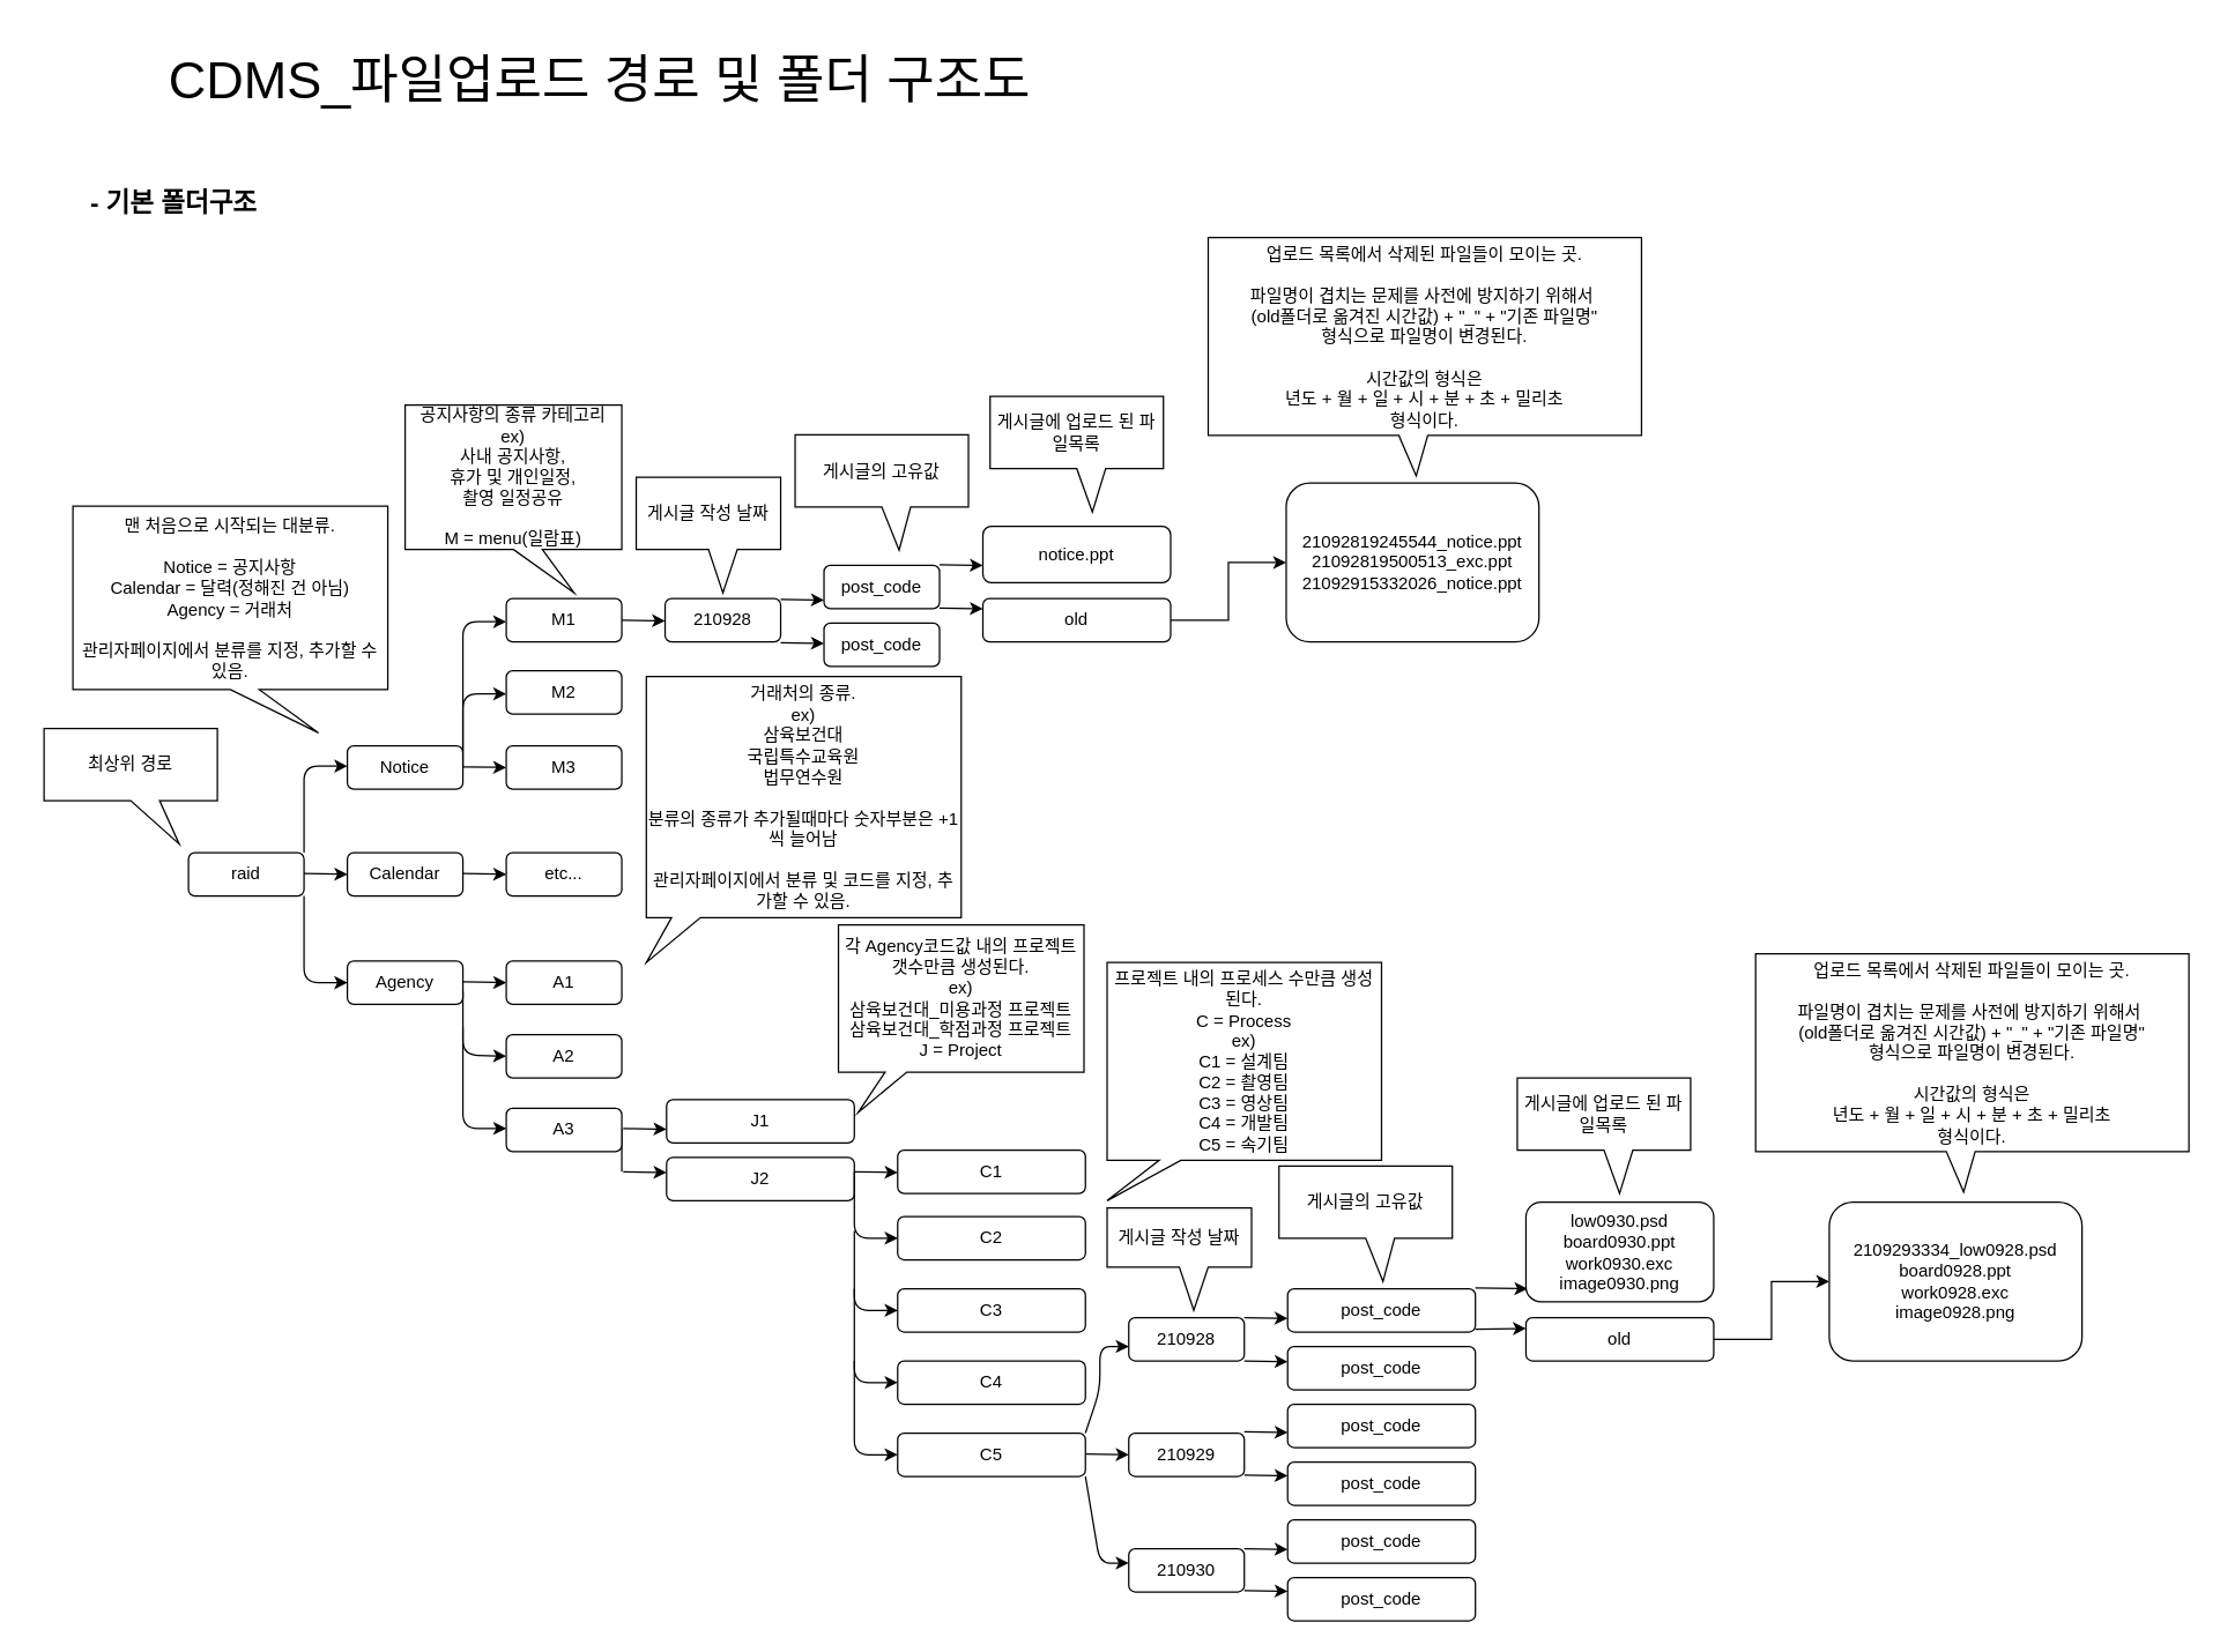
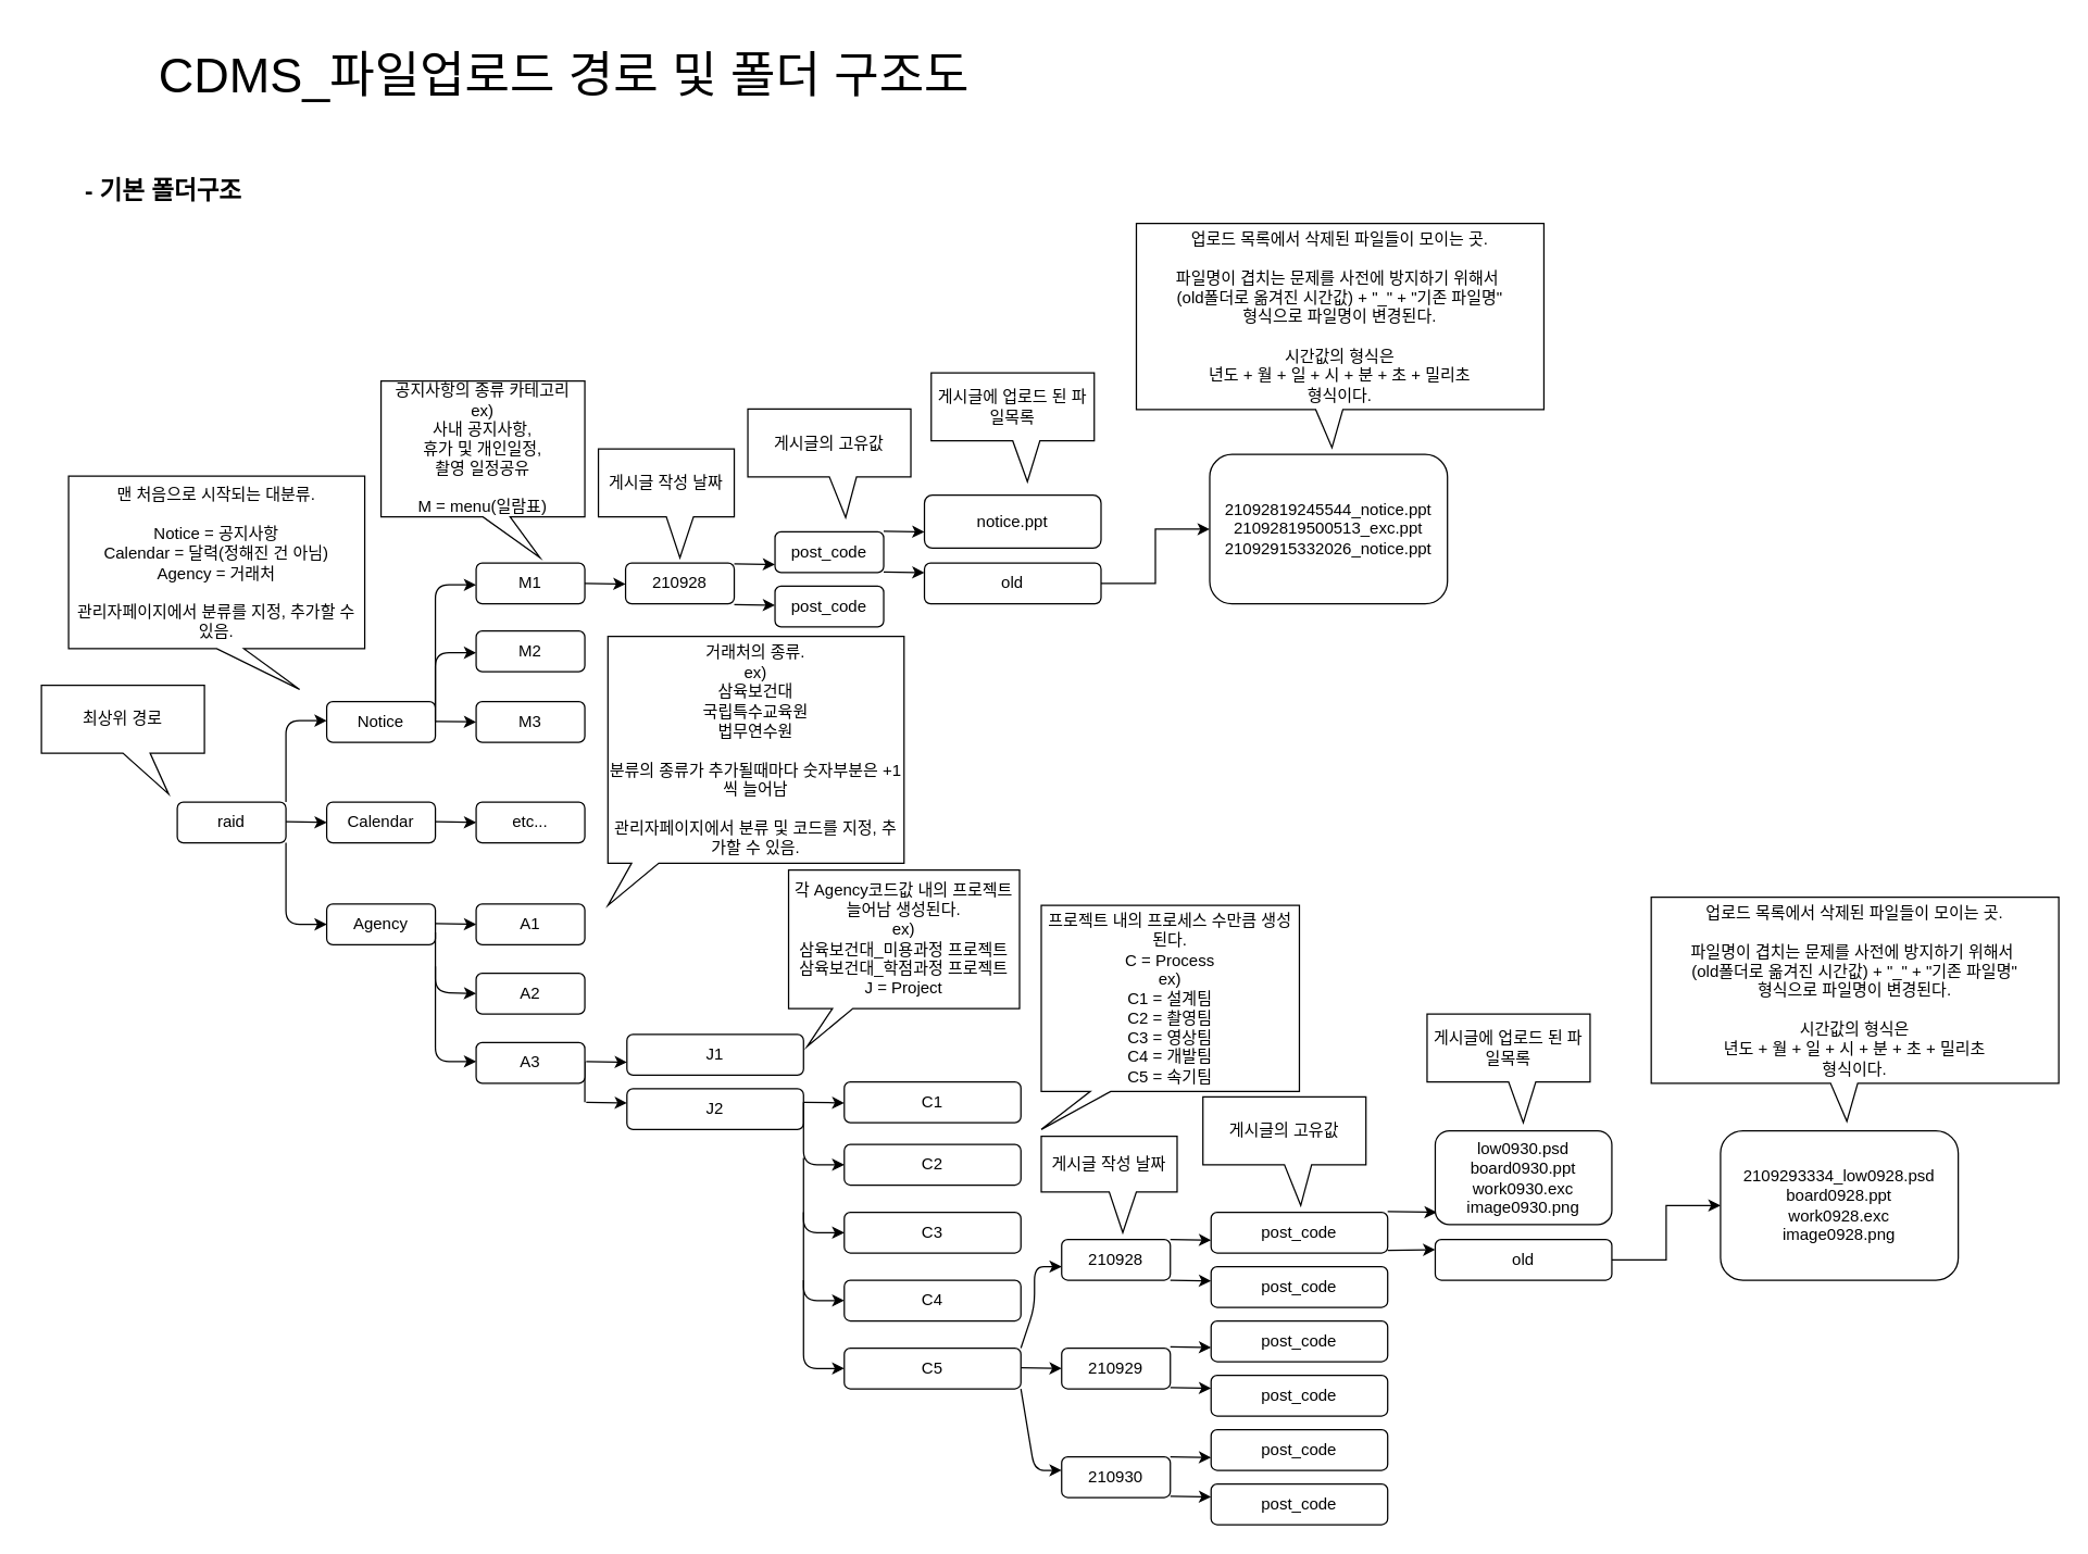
- <mxCell id="75" value="각 Agency코드값 내의 프로젝트 갯수만큼 생성된다.&lt;br&gt;ex)&lt;br&gt;삼육보건대_미용과정 프로젝트&lt;br&gt;삼육보건대_학점과정 프로젝트&lt;br&gt;J = Project" style="shape=callout;whiteSpace=wrap;html=1;perimeter=calloutPerimeter;position2=0.08;size=28;position=0.19;base=15;" parent="1" vertex="1"><mxGeometry x="580" y="640" width="170" height="130" as="geometry" /></mxCell>
+ <mxCell id="75" value="각 Agency코드값 내의 프로젝트 늘어남 생성된다.&lt;br&gt;ex)&lt;br&gt;삼육보건대_미용과정 프로젝트&lt;br&gt;삼육보건대_학점과정 프로젝트&lt;br&gt;J = Project" style="shape=callout;whiteSpace=wrap;html=1;perimeter=calloutPerimeter;position2=0.08;size=28;position=0.19;base=15;" parent="1" vertex="1"><mxGeometry x="580" y="640" width="170" height="130" as="geometry" /></mxCell>
